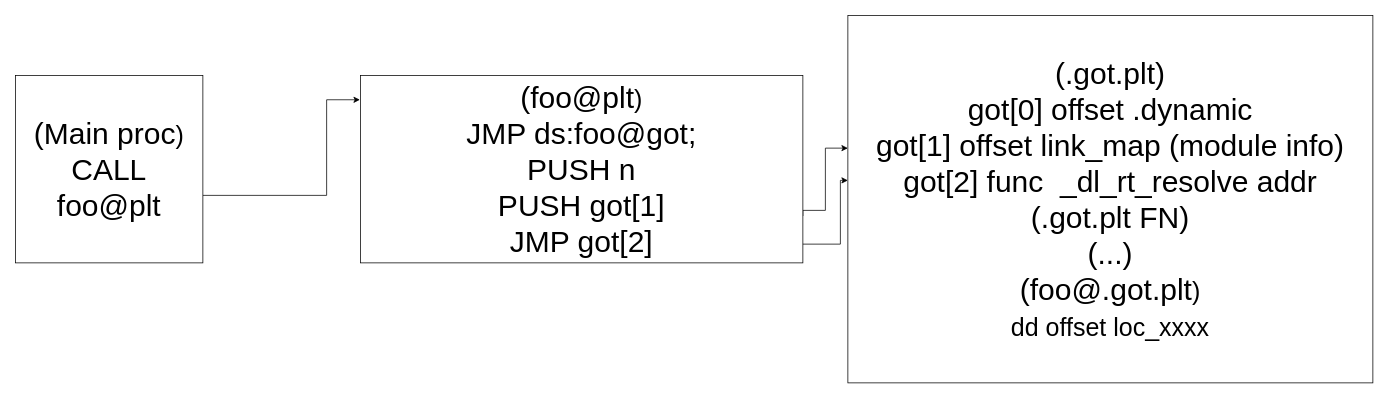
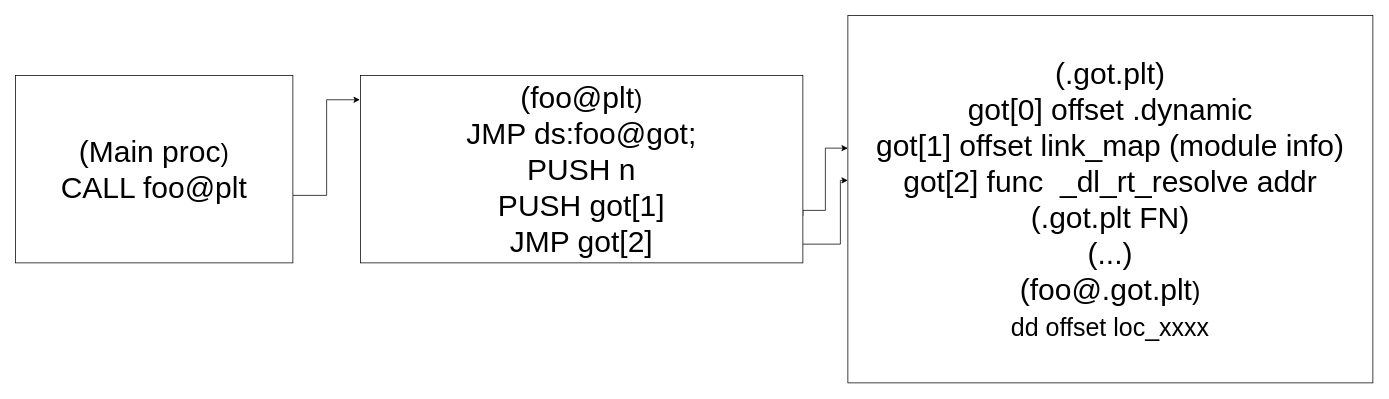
- <mxCell id="3" value="(Main proc&lt;span style=&quot;font-size: 33.333px&quot;&gt;)&lt;br&gt;&lt;/span&gt;CALL foo@plt" style="rounded=0;whiteSpace=wrap;html=1;fontSize=40;" parent="1" vertex="1"><mxGeometry x="20" y="100" width="250" height="250" as="geometry" /></mxCell>
+ <mxCell id="3" value="(Main proc&lt;span style=&quot;font-size: 33.333px&quot;&gt;)&lt;br&gt;&lt;/span&gt;CALL foo@plt" style="rounded=0;whiteSpace=wrap;html=1;fontSize=40;" parent="1" vertex="1"><mxGeometry x="20" y="100" width="370" height="250" as="geometry" /></mxCell>
